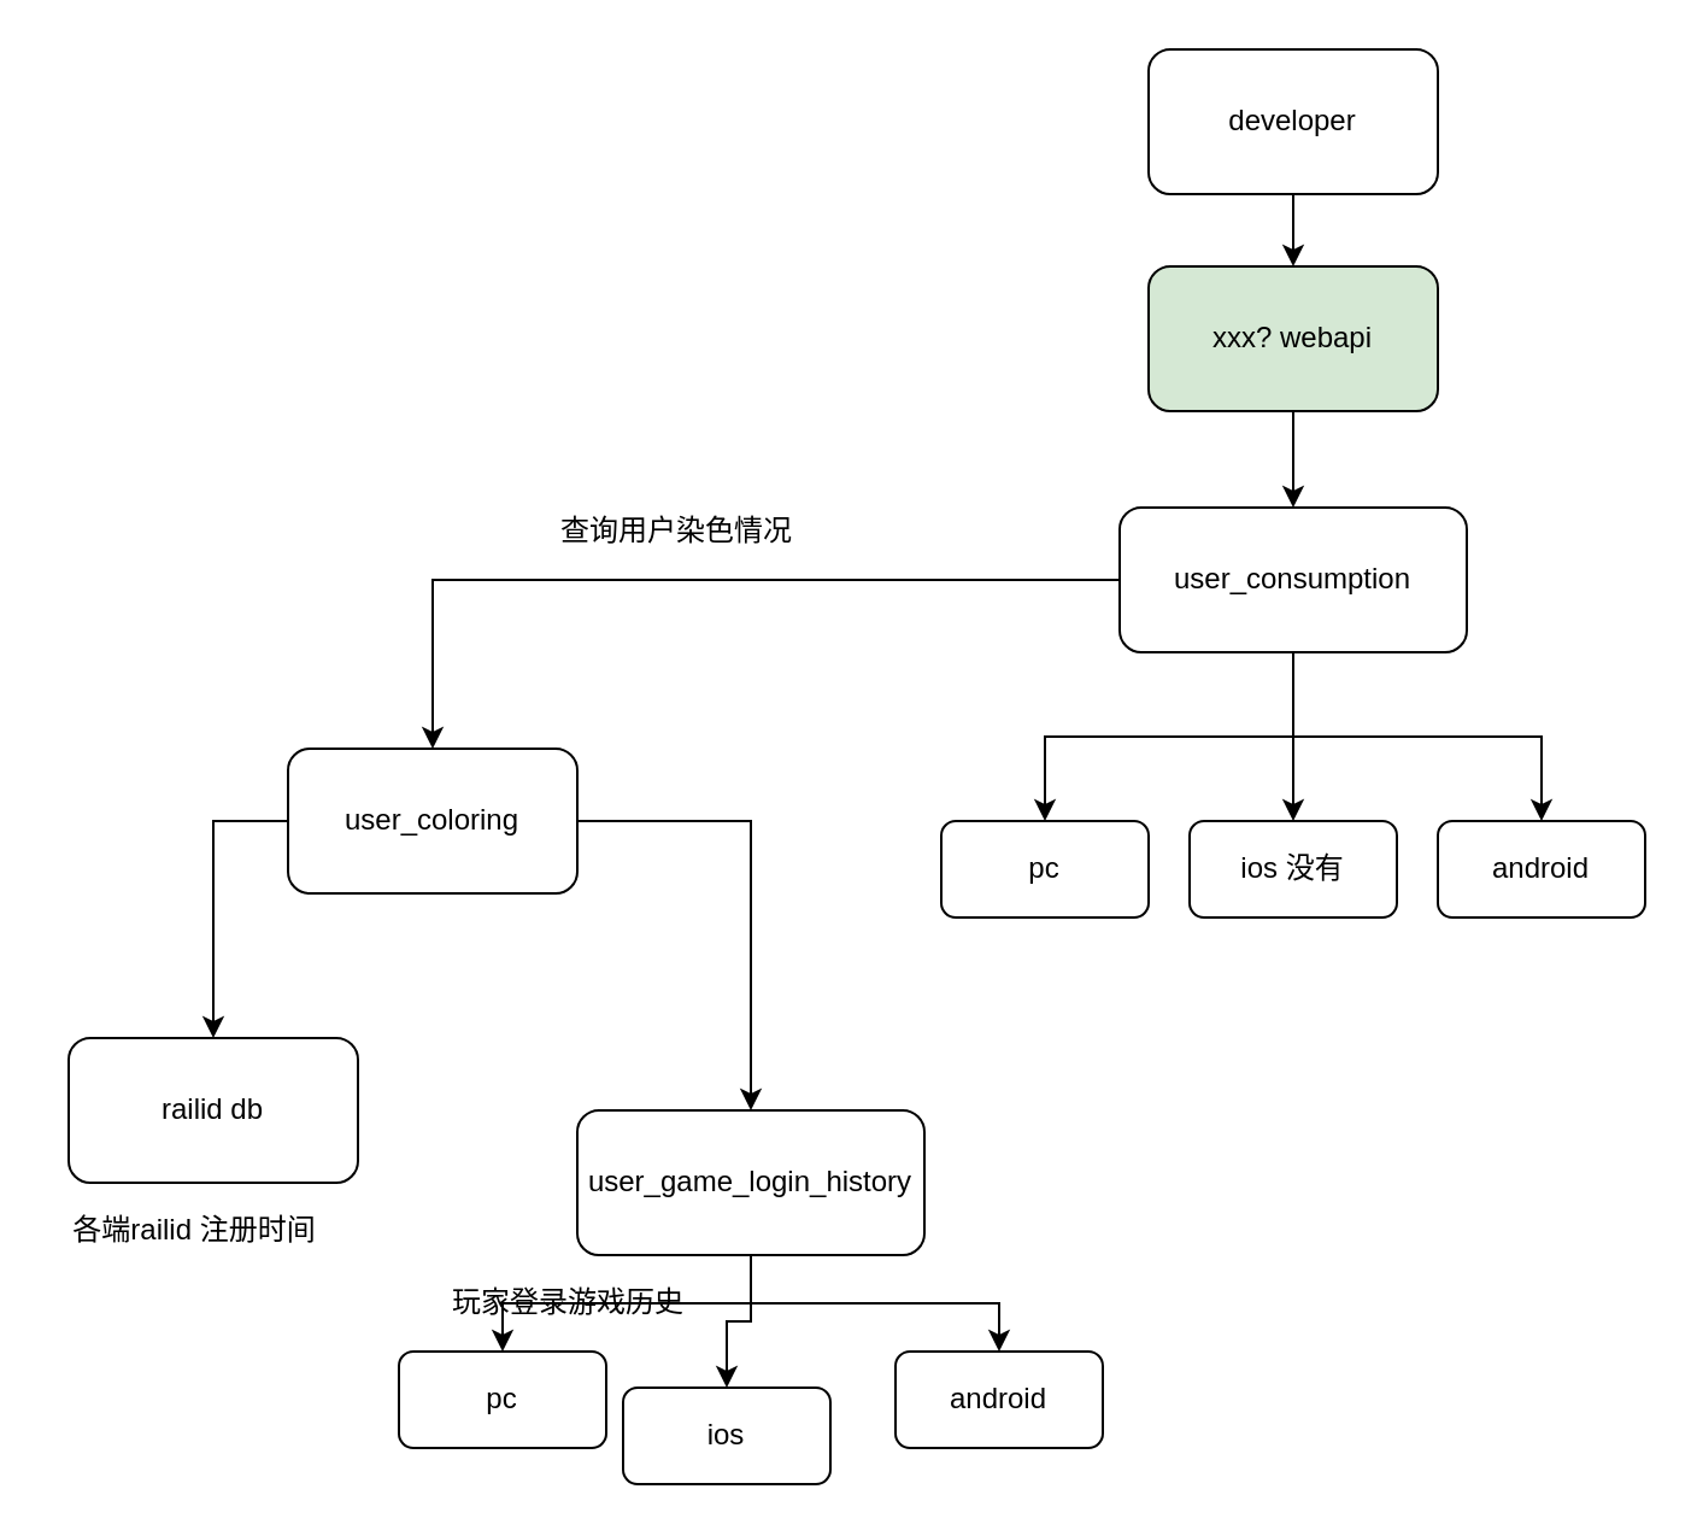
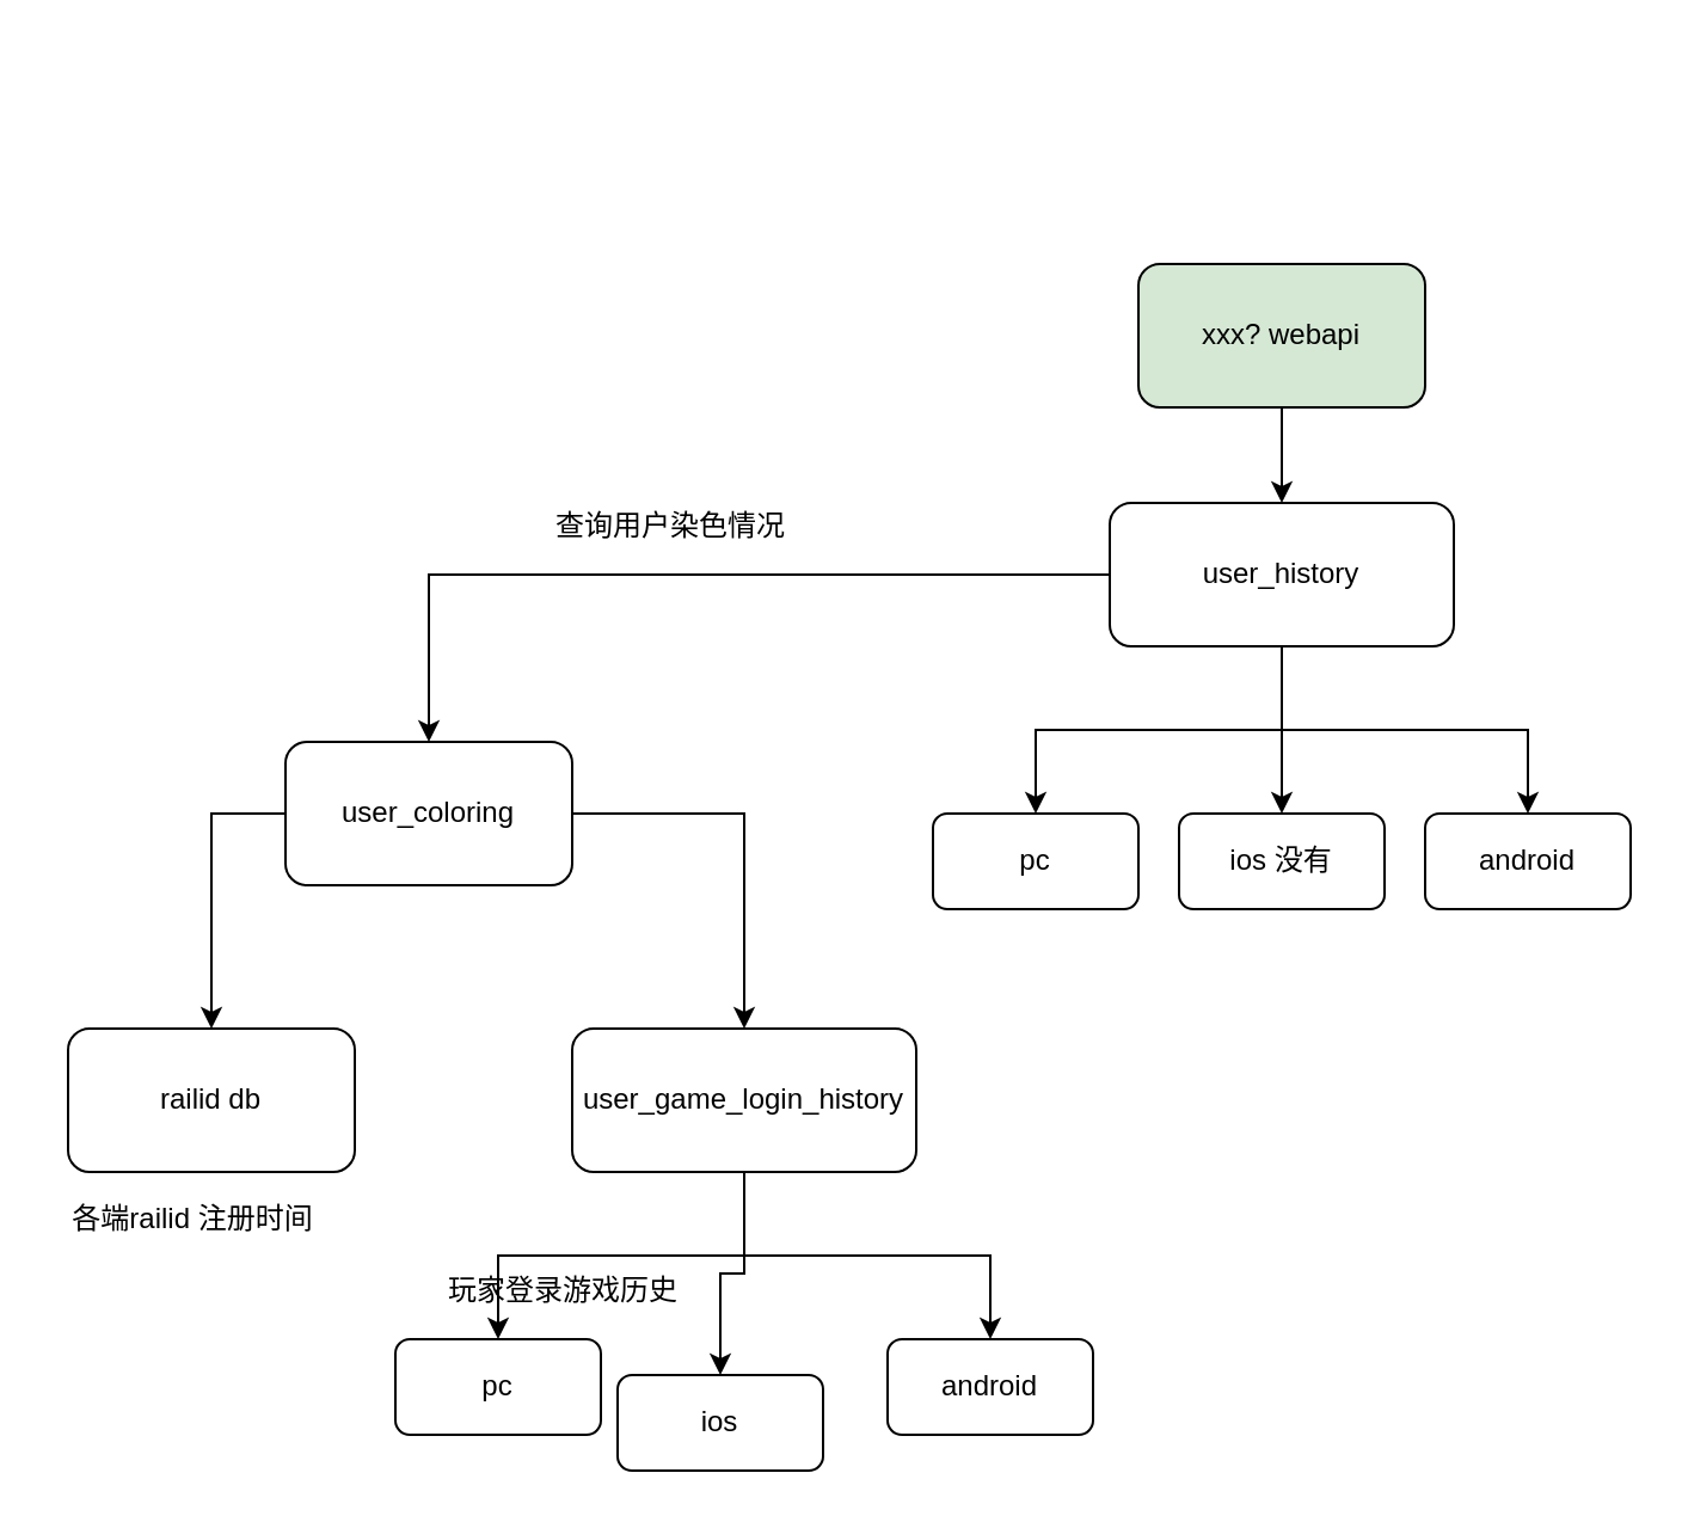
- <mxCell id="27" value="developer" style="rounded=1;whiteSpace=wrap;html=1;" vertex="1" parent="1"><mxGeometry x="476" y="20" width="120" height="60" as="geometry" /></mxCell>
- <mxCell id="26" value="" style="edgeStyle=orthogonalEdgeStyle;rounded=0;orthogonalLoop=1;jettySize=auto;html=1;" edge="1" parent="1" source="27" target="16"><mxGeometry relative="1" as="geometry" /></mxCell>
- <mxCell id="21" value="user_consumption" style="rounded=1;whiteSpace=wrap;html=1;" vertex="1" parent="1"><mxGeometry x="464" y="210" width="144" height="60" as="geometry" /></mxCell>
+ <mxCell id="21" value="user_history" style="rounded=1;whiteSpace=wrap;html=1;" vertex="1" parent="1"><mxGeometry x="464" y="210" width="144" height="60" as="geometry" /></mxCell>
- <mxCell id="10" value="user_game_login_history" style="rounded=1;whiteSpace=wrap;html=1;" vertex="1" parent="1"><mxGeometry x="239" y="460" width="144" height="60" as="geometry" /></mxCell>
+ <mxCell id="10" value="user_game_login_history" style="rounded=1;whiteSpace=wrap;html=1;" vertex="1" parent="1"><mxGeometry x="239" y="430" width="144" height="60" as="geometry" /></mxCell>
